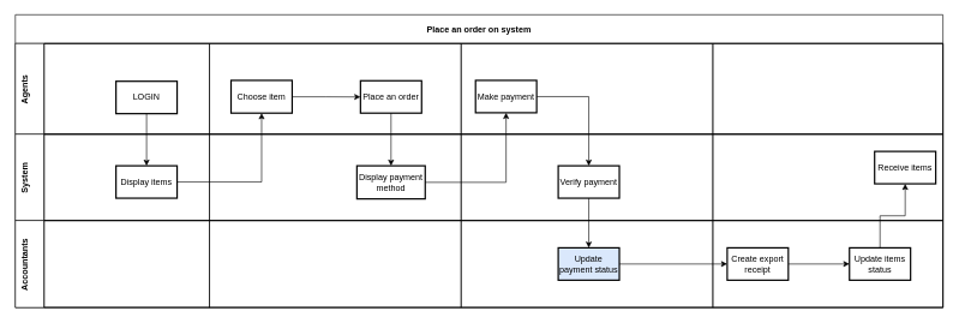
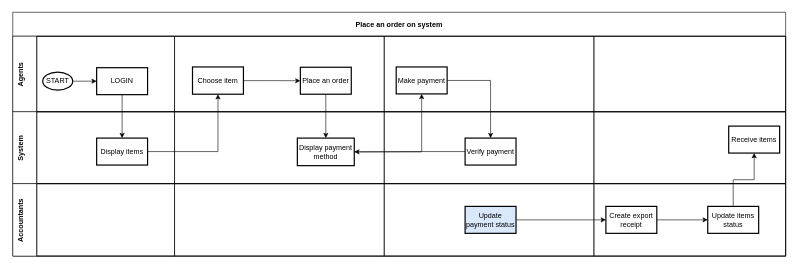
+ <mxCell id="6" value="START" style="strokeWidth=2;html=1;shape=mxgraph.flowchart.start_1;whiteSpace=wrap;" vertex="1" parent="4"><mxGeometry x="10" y="60" width="50" height="30" as="geometry" /></mxCell>
+ <mxCell id="5" value="" style="edgeStyle=orthogonalEdgeStyle;rounded=0;orthogonalLoop=1;jettySize=auto;html=1;" edge="1" parent="4" source="6" target="7"><mxGeometry relative="1" as="geometry" /></mxCell>
- <mxCell id="39" value="" style="edgeStyle=orthogonalEdgeStyle;rounded=0;orthogonalLoop=1;jettySize=auto;html=1;" edge="1" parent="2" source="21" target="28"><mxGeometry relative="1" as="geometry" /></mxCell>
+ <mxCell id="39" value="" style="edgeStyle=orthogonalEdgeStyle;rounded=0;orthogonalLoop=1;jettySize=auto;html=1;" edge="1" parent="2" source="21" target="19"><mxGeometry relative="1" as="geometry" /></mxCell>
